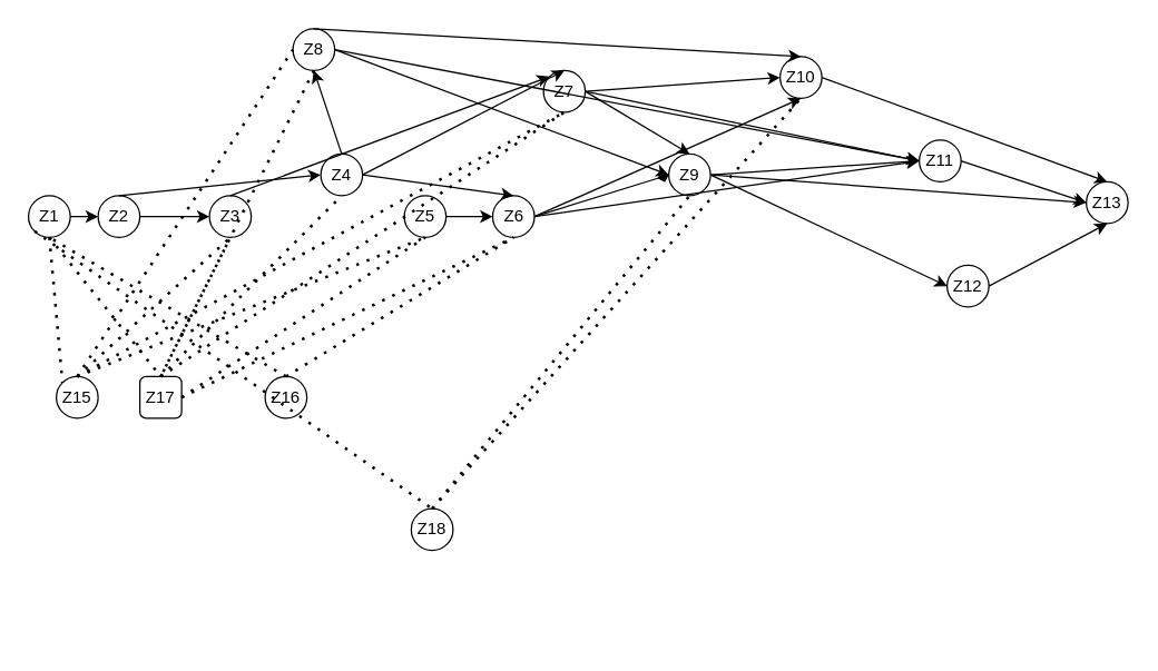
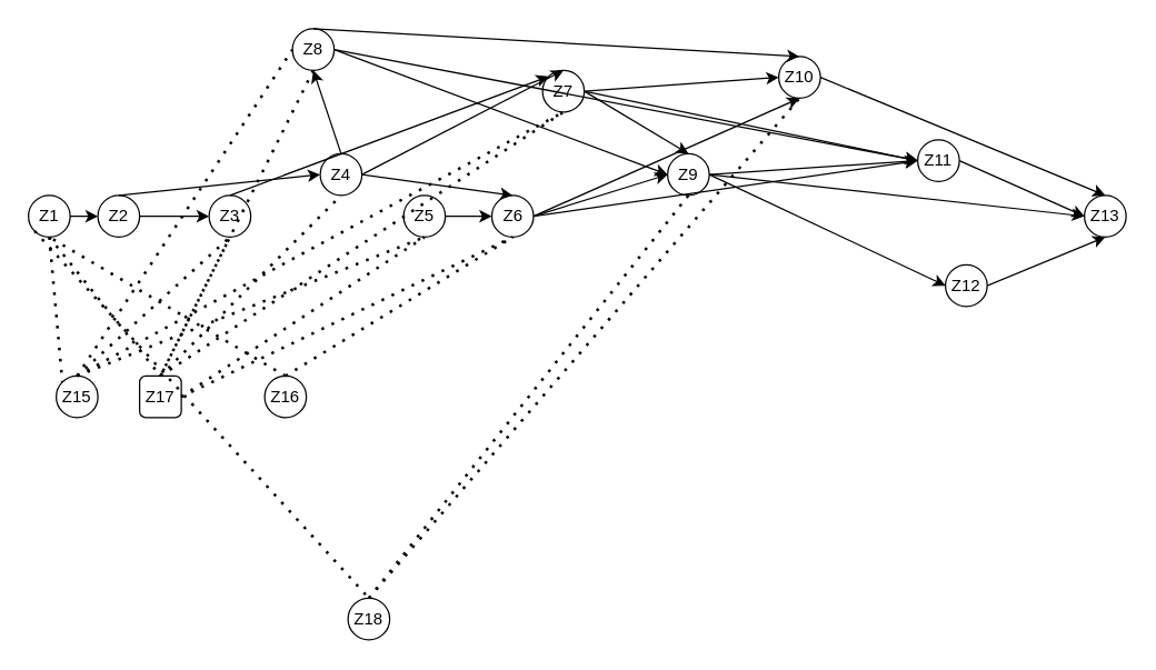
- <mxCell id="33" value="" style="endArrow=diamond;html=1;rounded=0;exitX=1;exitY=0.5;exitDx=0;exitDy=0;entryX=0;entryY=0.5;entryDx=0;entryDy=0;" edge="1" parent="1" source="17" target="32"><mxGeometry width="50" height="50" relative="1" as="geometry"><mxPoint x="310" y="130" as="sourcePoint" /><mxPoint x="360" y="80" as="targetPoint" /></mxGeometry></mxCell>
+ <mxCell id="33" value="" style="endArrow=classic;html=1;rounded=0;exitX=1;exitY=0.5;exitDx=0;exitDy=0;entryX=0;entryY=0.5;entryDx=0;entryDy=0;" edge="1" parent="1" source="17" target="32"><mxGeometry width="50" height="50" relative="1" as="geometry"><mxPoint x="310" y="130" as="sourcePoint" /><mxPoint x="360" y="80" as="targetPoint" /></mxGeometry></mxCell>
- <mxCell id="50" value="Z13" style="ellipse;whiteSpace=wrap;html=1;aspect=fixed;" vertex="1" parent="1"><mxGeometry x="780" y="130" width="30" height="30" as="geometry" /></mxCell>
+ <mxCell id="50" value="Z13" style="ellipse;whiteSpace=wrap;html=1;aspect=fixed;" vertex="1" parent="1"><mxGeometry x="780" y="140" width="30" height="30" as="geometry" /></mxCell>
- <mxCell id="36" value="Z18" style="ellipse;whiteSpace=wrap;html=1;aspect=fixed;" vertex="1" parent="1"><mxGeometry x="295" y="365" width="30" height="30" as="geometry" /></mxCell>
+ <mxCell id="36" value="Z18" style="ellipse;whiteSpace=wrap;html=1;aspect=fixed;" vertex="1" parent="1"><mxGeometry x="250" y="430" width="30" height="30" as="geometry" /></mxCell>
